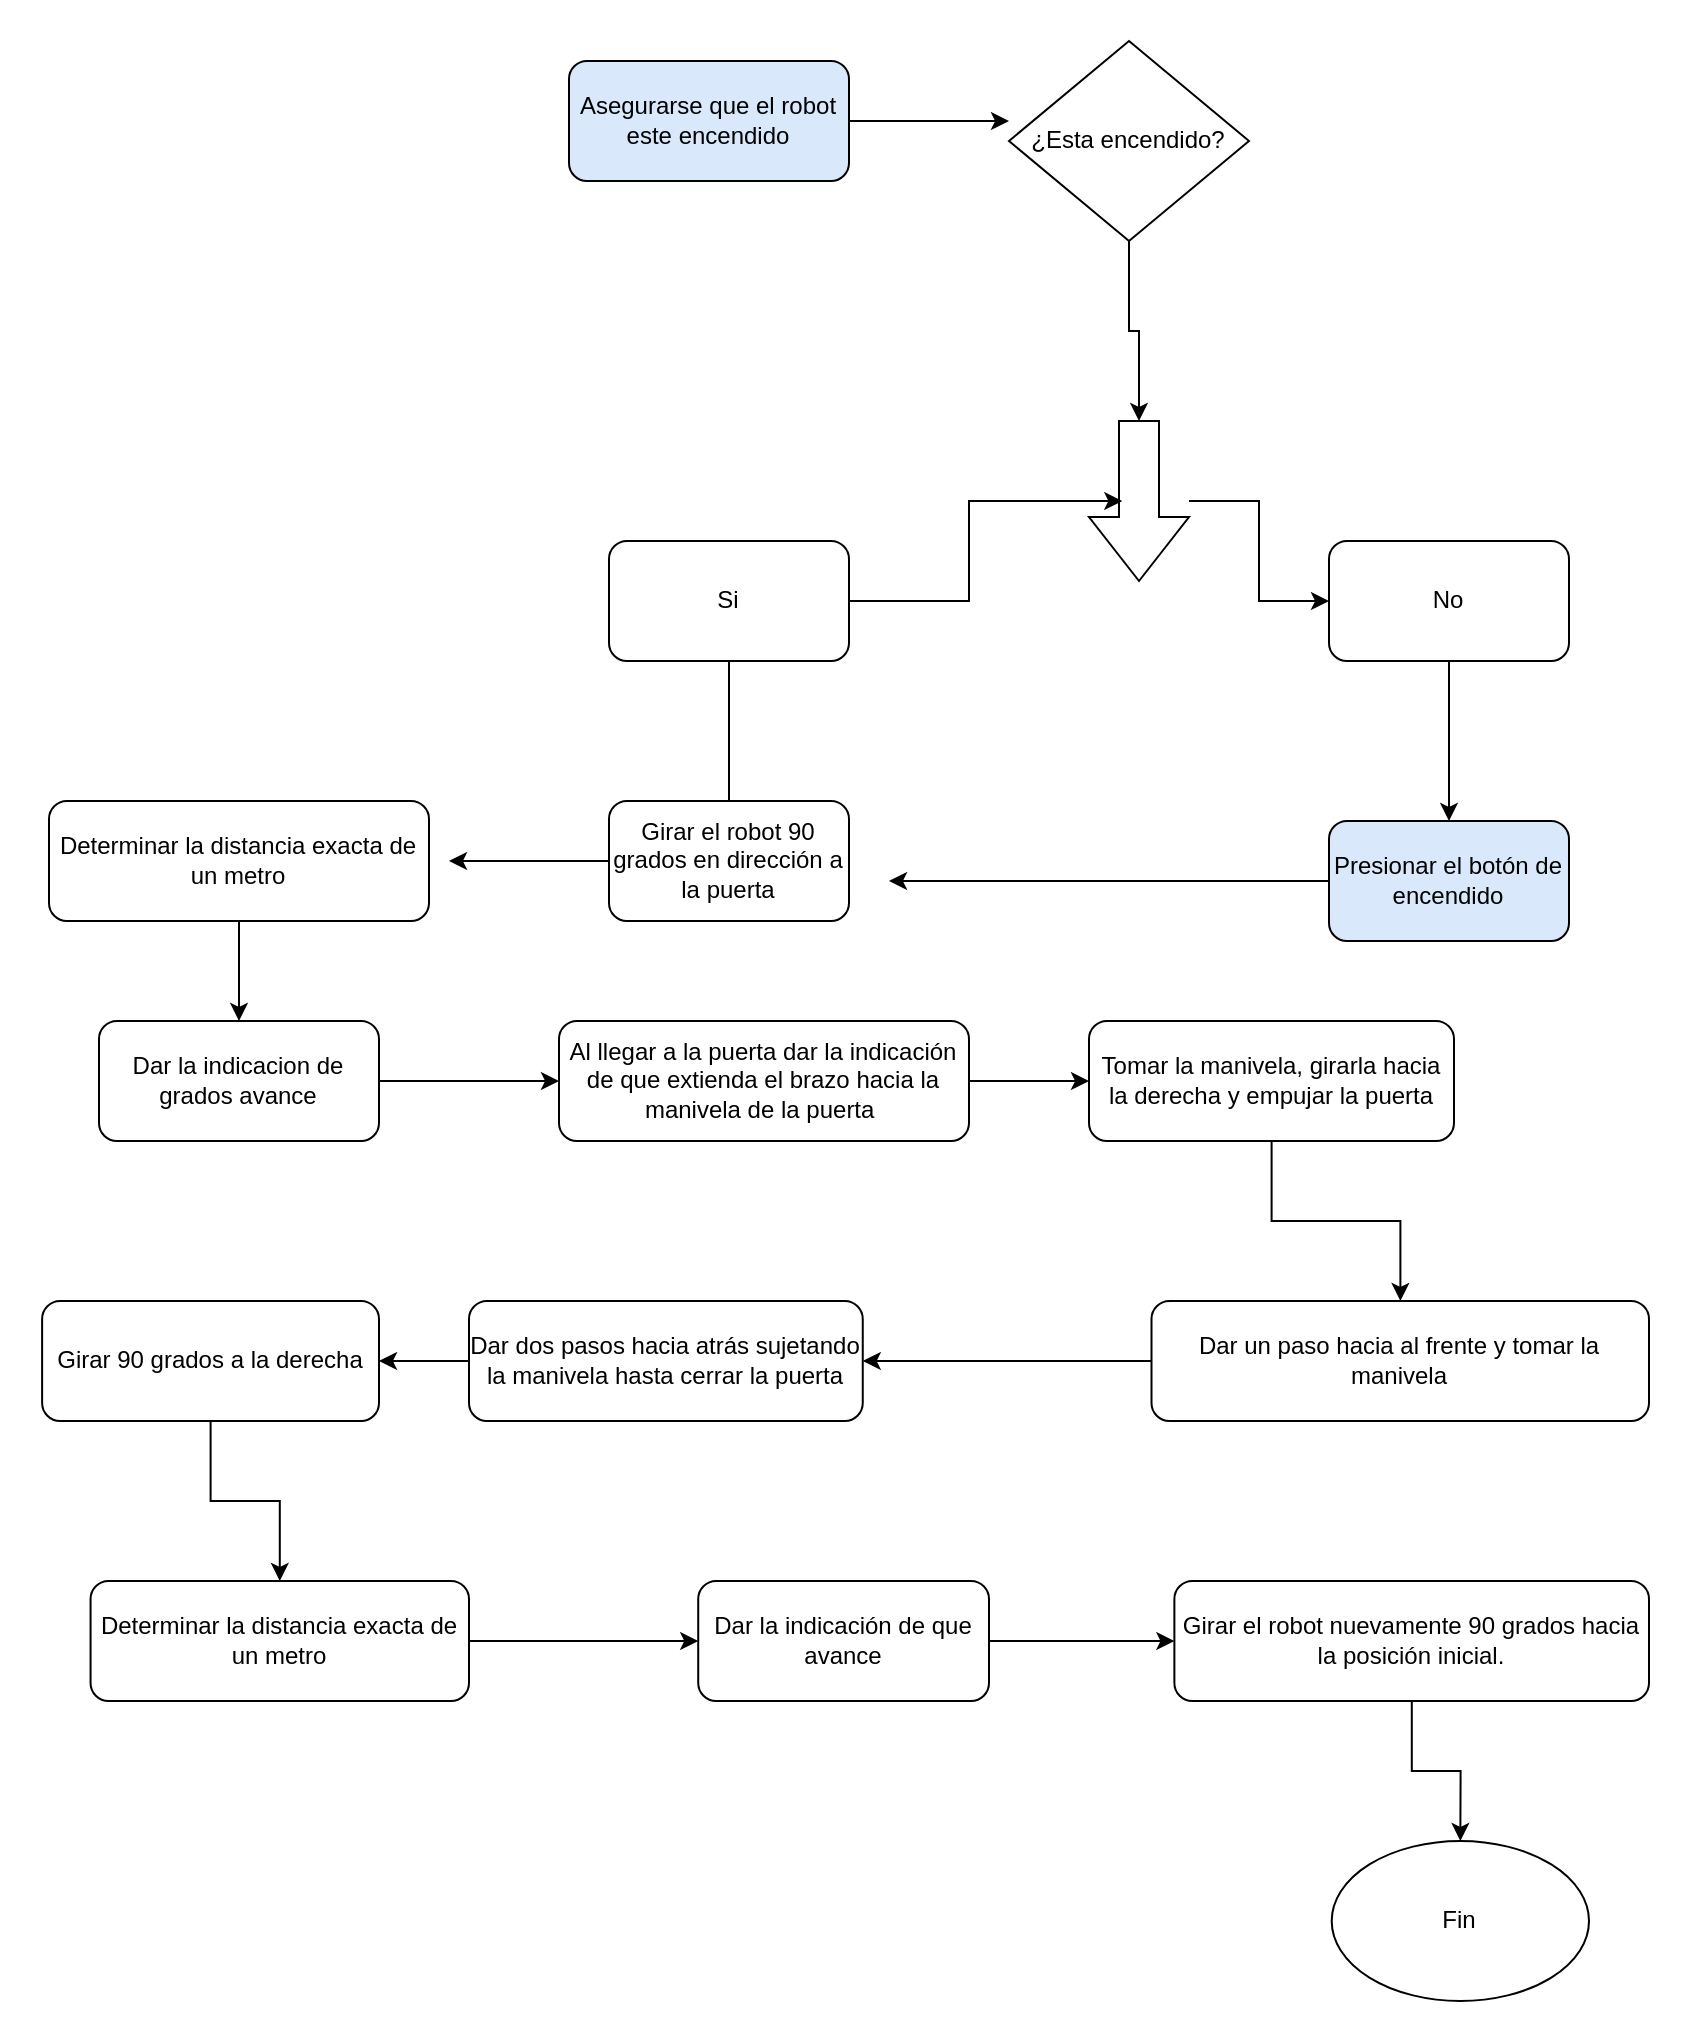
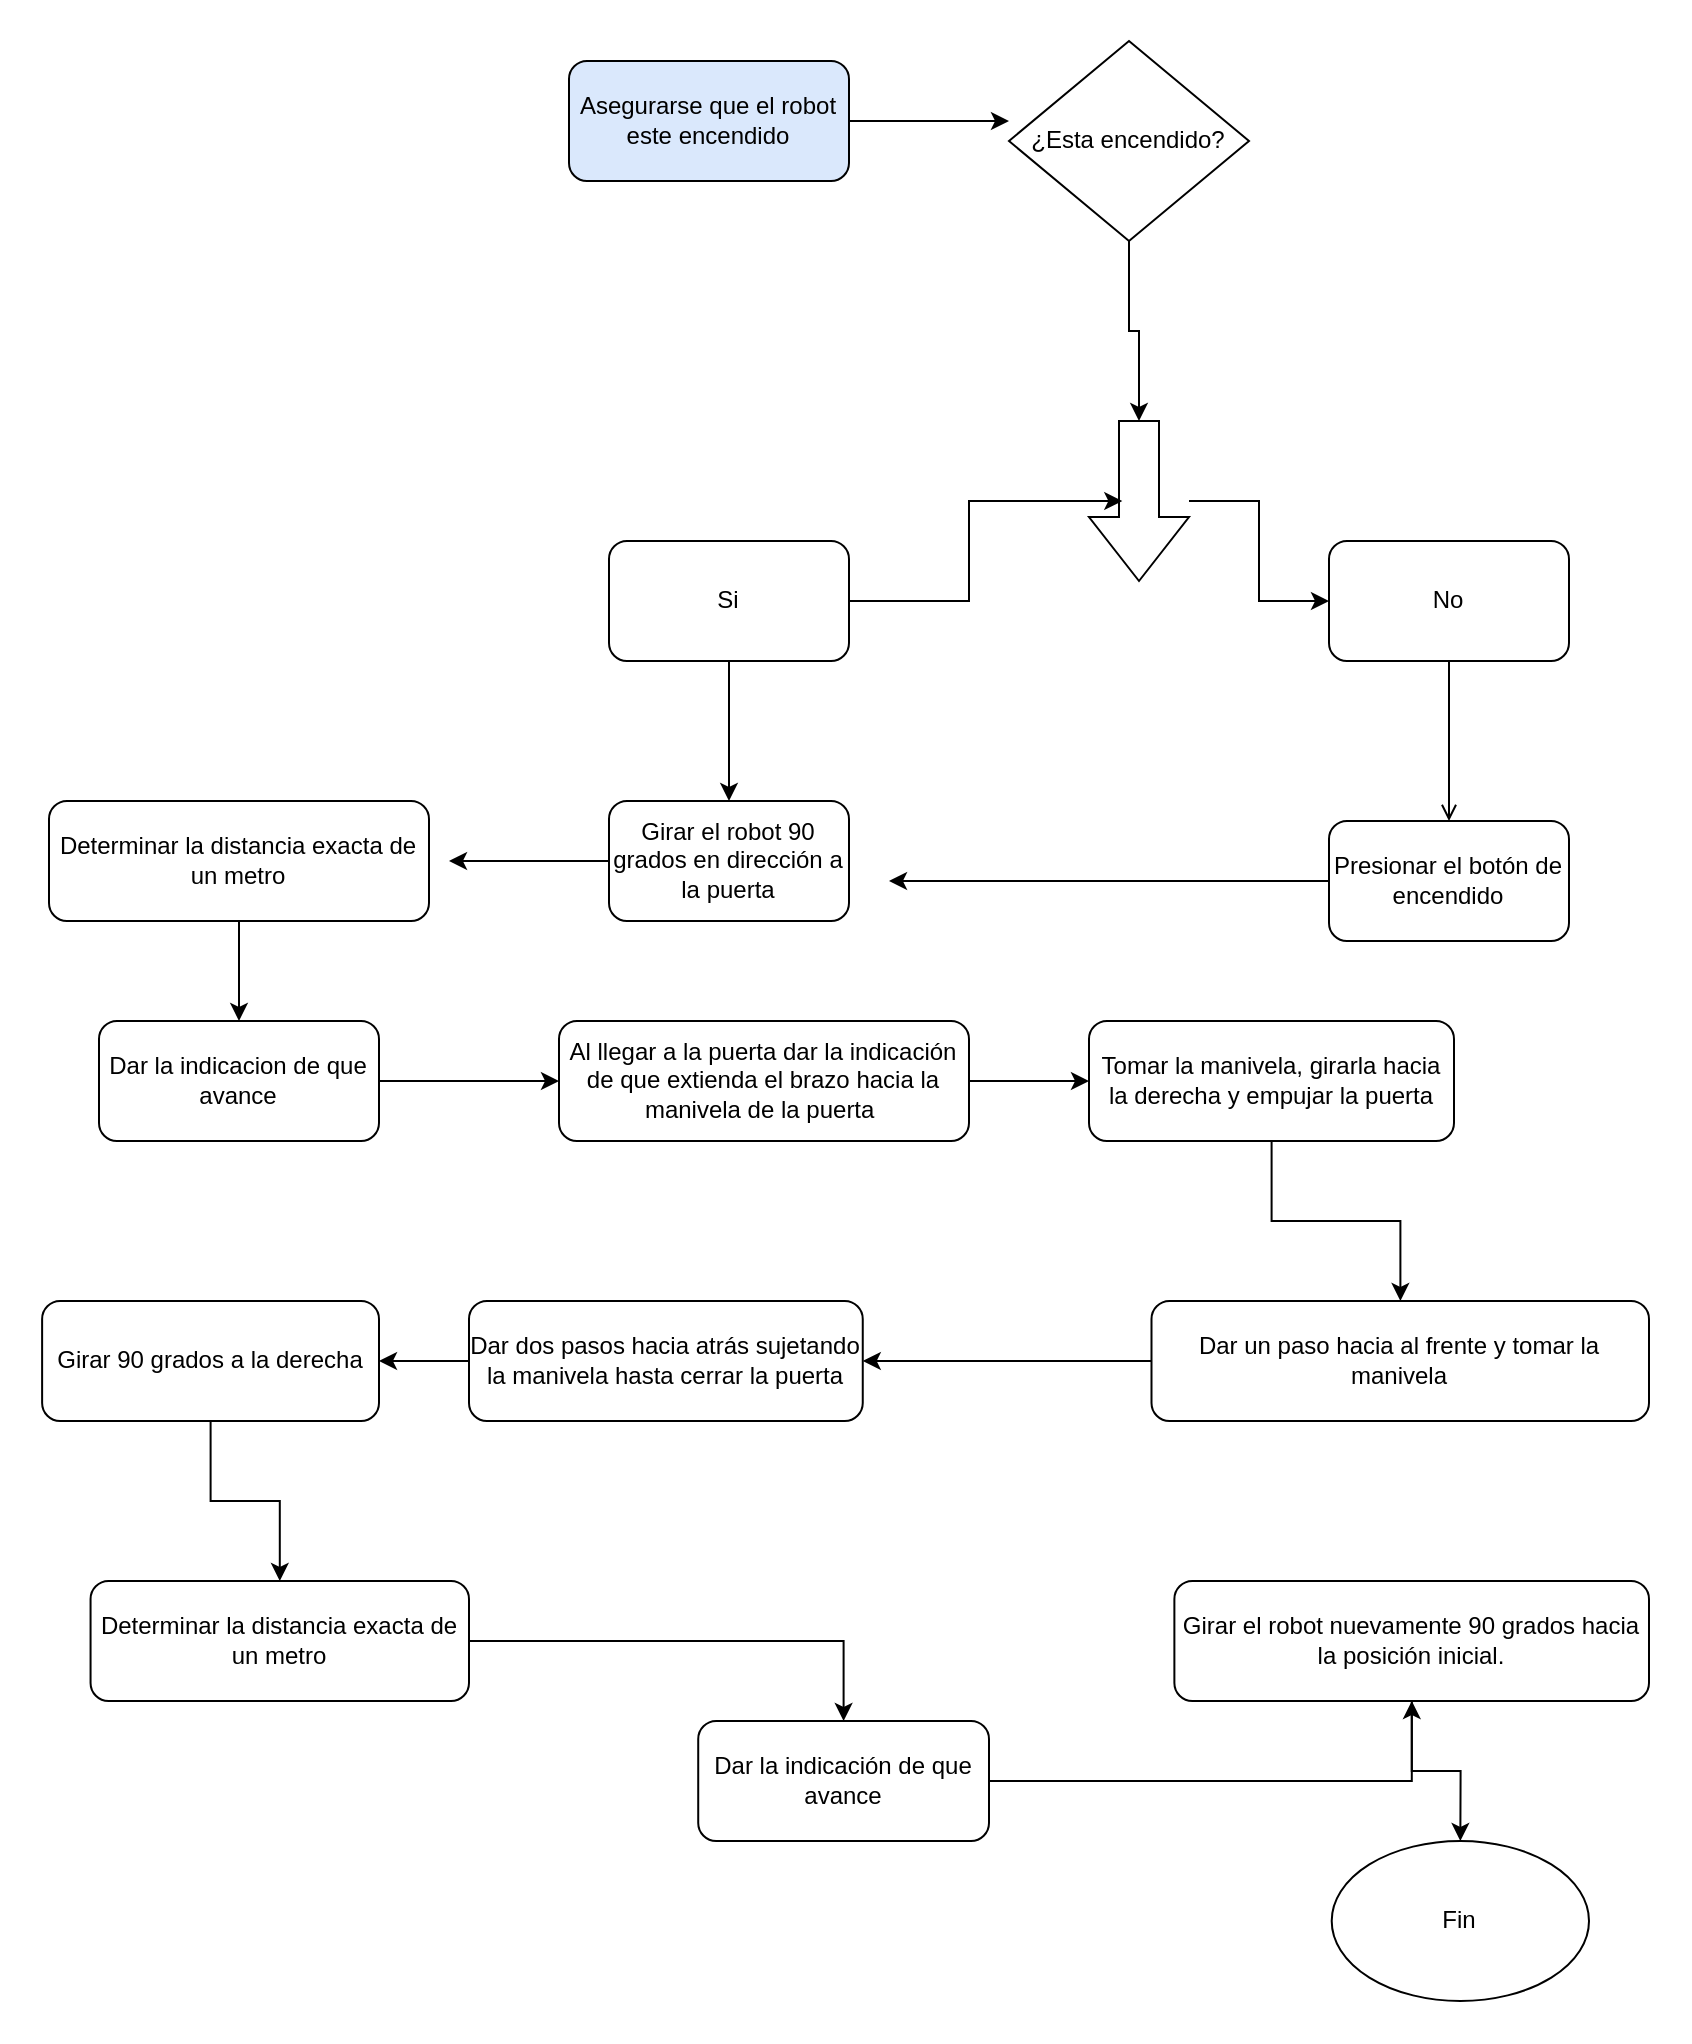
- <mxCell id="9" value="" style="edgeStyle=orthogonalEdgeStyle;rounded=0;orthogonalLoop=1;jettySize=auto;html=1;endArrow=none;" edge="1" parent="1" source="10" target="14"><mxGeometry relative="1" as="geometry" /></mxCell>
+ <mxCell id="9" value="" style="edgeStyle=orthogonalEdgeStyle;rounded=0;orthogonalLoop=1;jettySize=auto;html=1;" edge="1" parent="1" source="10" target="14"><mxGeometry relative="1" as="geometry" /></mxCell>
- <mxCell id="11" value="" style="edgeStyle=orthogonalEdgeStyle;rounded=0;orthogonalLoop=1;jettySize=auto;html=1;" edge="1" parent="1" source="12" target="16"><mxGeometry relative="1" as="geometry" /></mxCell>
+ <mxCell id="11" value="" style="edgeStyle=orthogonalEdgeStyle;rounded=0;orthogonalLoop=1;jettySize=auto;html=1;endArrow=open;" edge="1" parent="1" source="12" target="16"><mxGeometry relative="1" as="geometry" /></mxCell>
- <mxCell id="16" value="Presionar el botón de encendido" style="whiteSpace=wrap;html=1;rounded=1;fillColor=#dae8fc;" vertex="1" parent="1"><mxGeometry x="664" y="410" width="120" height="60" as="geometry" /></mxCell>
+ <mxCell id="16" value="Presionar el botón de encendido" style="whiteSpace=wrap;html=1;rounded=1;" vertex="1" parent="1"><mxGeometry x="664" y="410" width="120" height="60" as="geometry" /></mxCell>
- <mxCell id="20" value="Dar la indicacion de grados avance" style="whiteSpace=wrap;html=1;rounded=1;" vertex="1" parent="1"><mxGeometry x="49" y="510" width="140" height="60" as="geometry" /></mxCell>
+ <mxCell id="20" value="Dar la indicacion de que avance" style="whiteSpace=wrap;html=1;rounded=1;" vertex="1" parent="1"><mxGeometry x="49" y="510" width="140" height="60" as="geometry" /></mxCell>
- <mxCell id="34" value="Dar la indicación de que avance" style="whiteSpace=wrap;html=1;rounded=1;" vertex="1" parent="1"><mxGeometry x="348.61" y="790" width="145.39" height="60" as="geometry" /></mxCell>
+ <mxCell id="34" value="Dar la indicación de que avance" style="whiteSpace=wrap;html=1;rounded=1;" vertex="1" parent="1"><mxGeometry x="348.61" y="860" width="145.39" height="60" as="geometry" /></mxCell>
